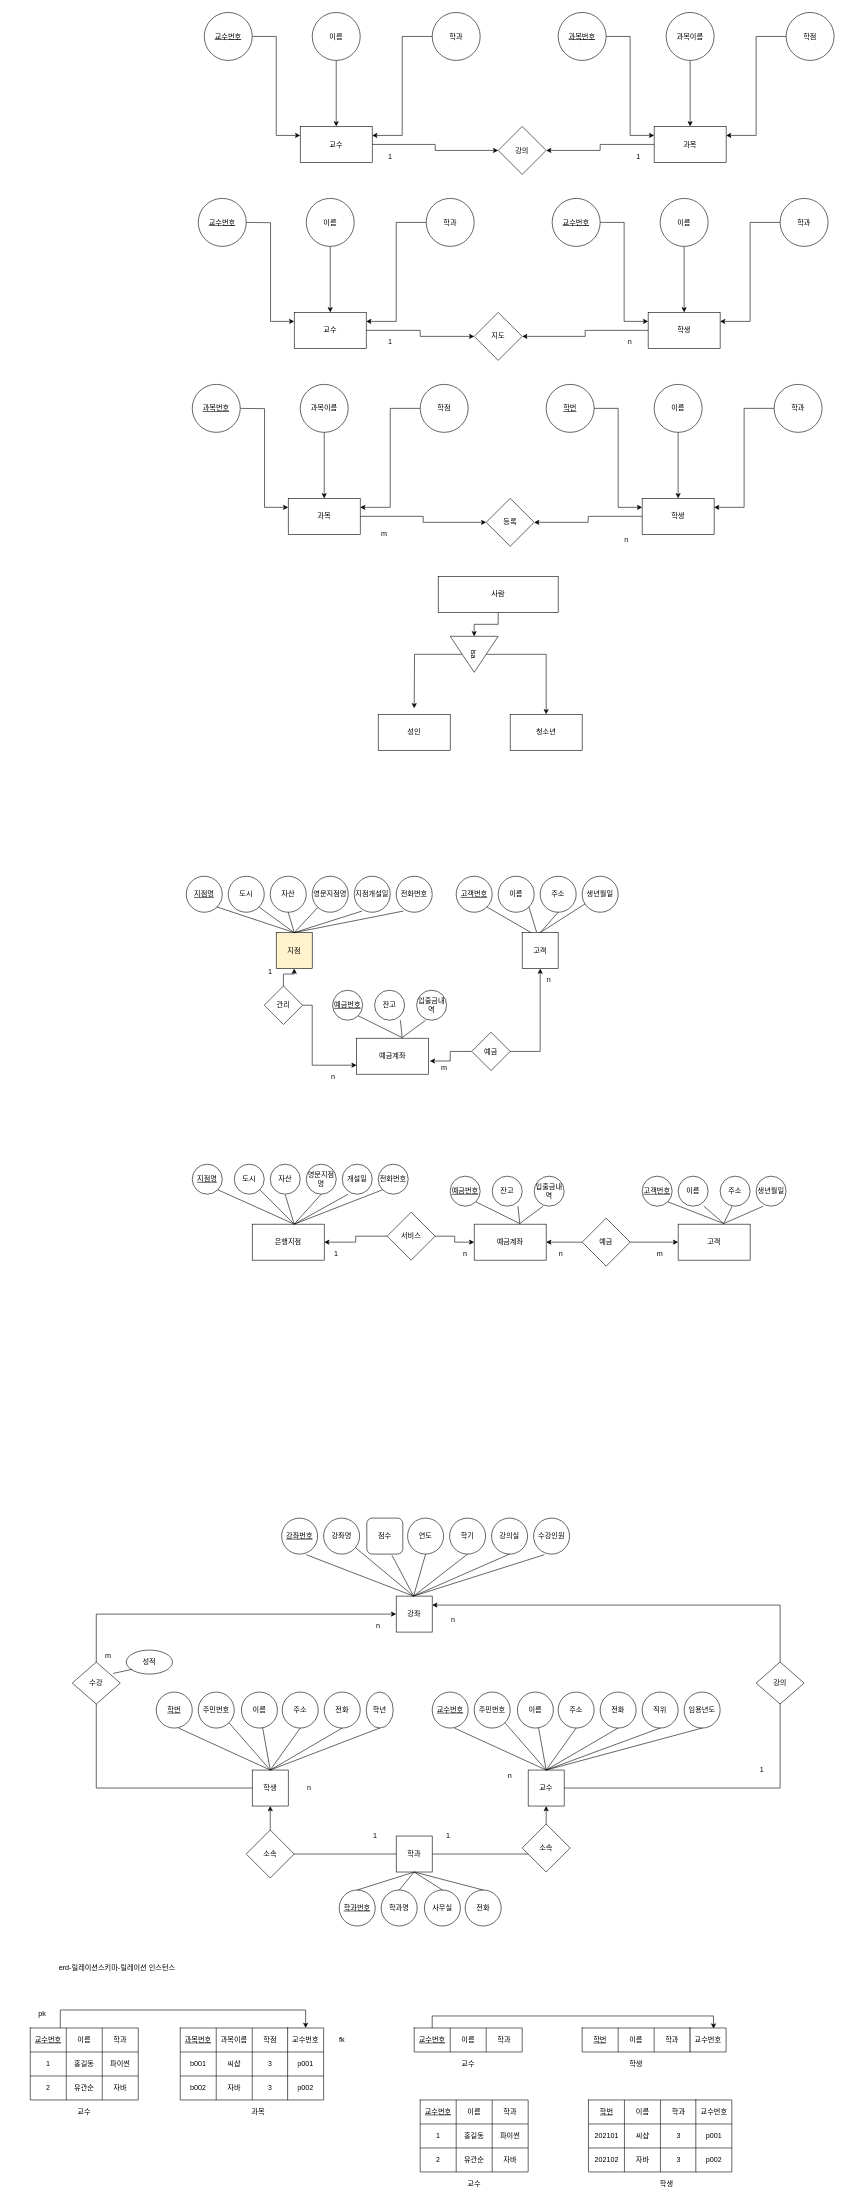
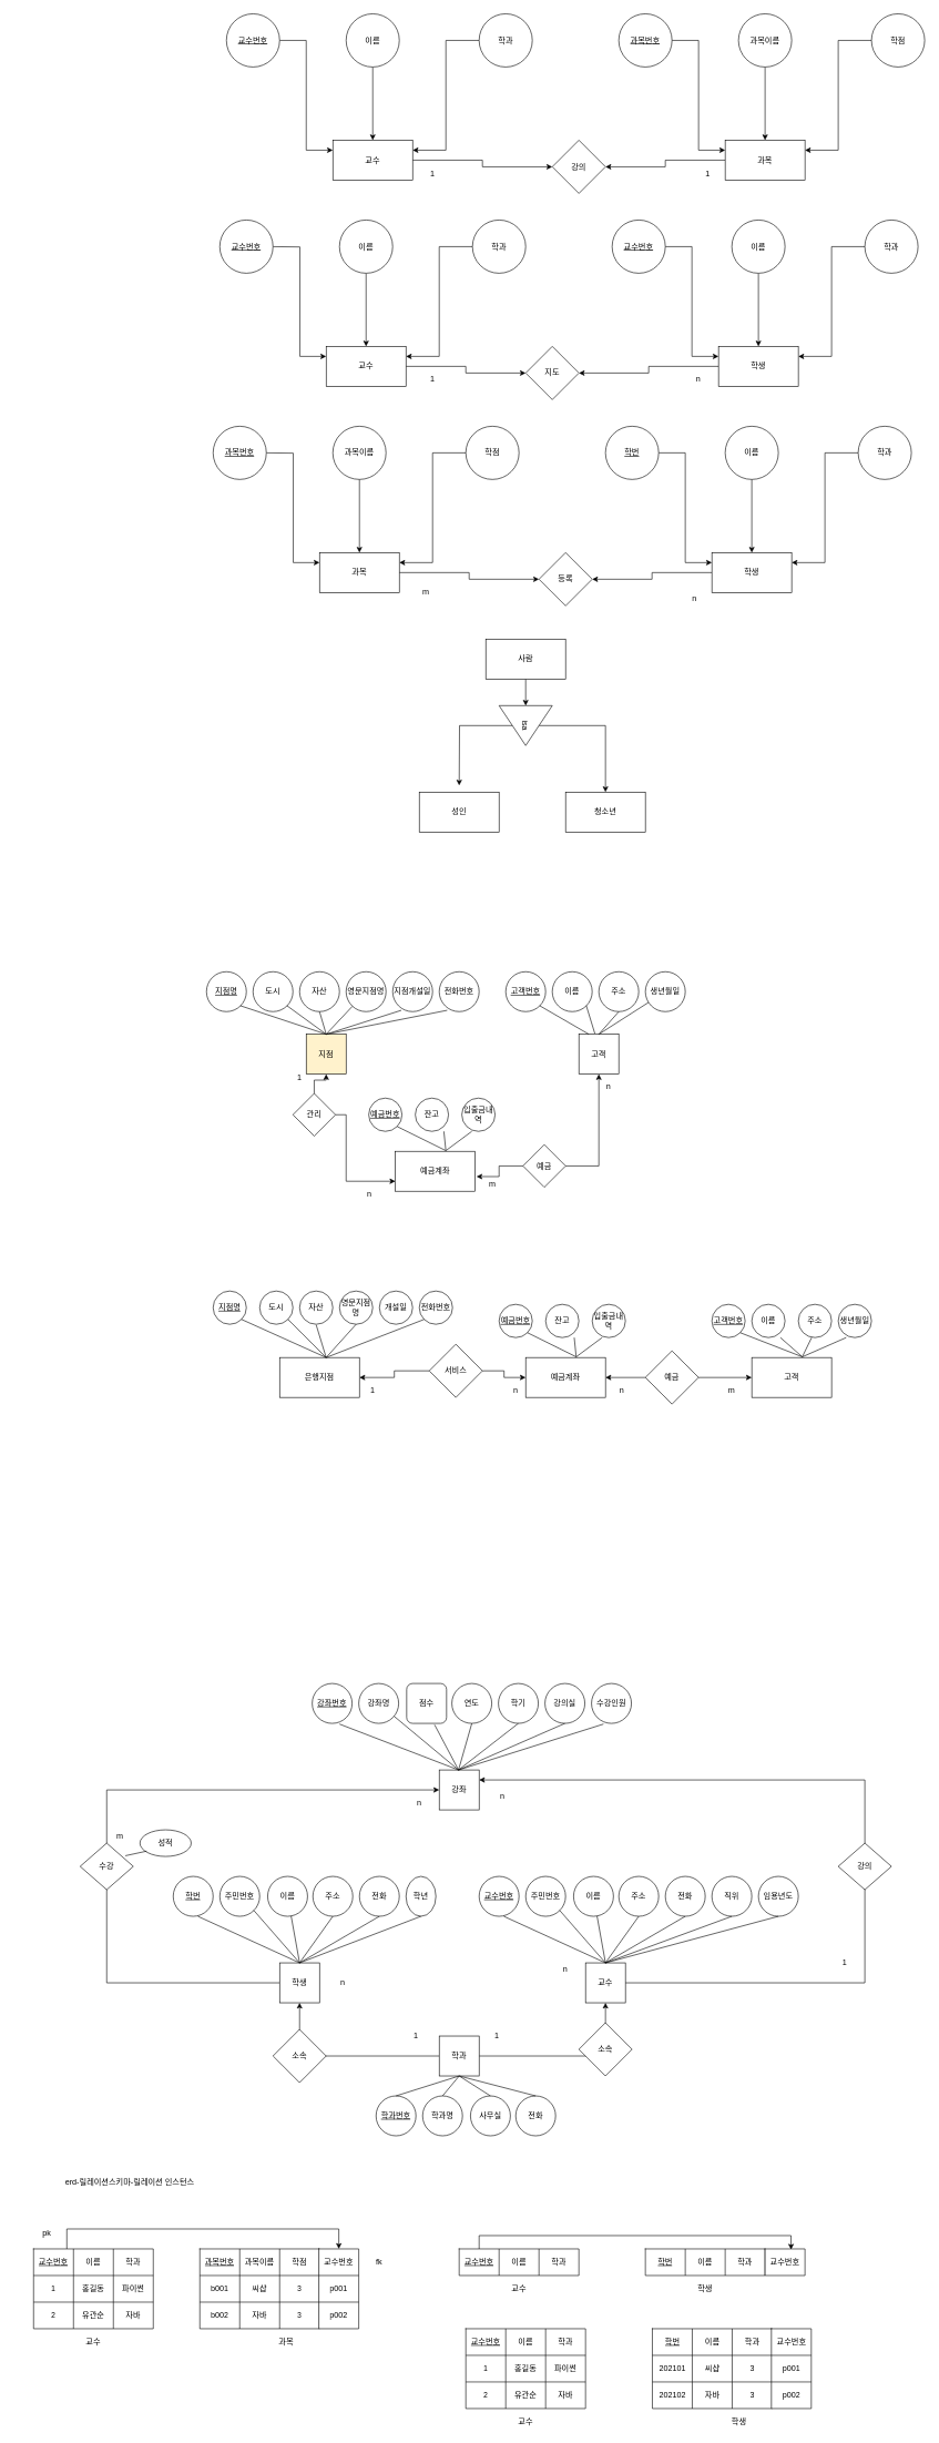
- <mxCell id="60" value="사람" style="rounded=0;whiteSpace=wrap;html=1;" vertex="1" parent="1"><mxGeometry x="730" y="960" width="200" height="60" as="geometry" /></mxCell>
+ <mxCell id="60" value="사람" style="rounded=0;whiteSpace=wrap;html=1;" vertex="1" parent="1"><mxGeometry x="730" y="960" width="120" height="60" as="geometry" /></mxCell>
- <mxCell id="76" value="" style="endArrow=none;html=1;exitX=0.583;exitY=0;exitDx=0;exitDy=0;exitPerimeter=0;entryX=0.2;entryY=1;entryDx=0;entryDy=0;entryPerimeter=0;" edge="1" parent="1" source="66" target="72"><mxGeometry width="50" height="50" relative="1" as="geometry"><mxPoint x="435" y="2030" as="sourcePoint" /><mxPoint x="475" y="1991" as="targetPoint" /></mxGeometry></mxCell>
